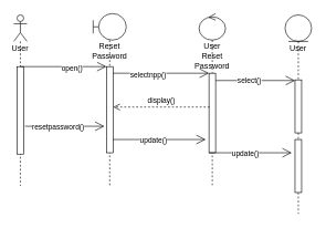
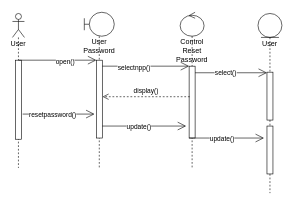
- <mxCell id="4" value="Reset Password" style="shape=umlLifeline;participant=umlBoundary;perimeter=lifelinePerimeter;whiteSpace=wrap;html=1;container=1;collapsible=0;recursiveResize=0;verticalAlign=top;spacingTop=36;outlineConnect=0;" parent="1" vertex="1"><mxGeometry x="140" y="20" width="50" height="260" as="geometry" /></mxCell>
+ <mxCell id="4" value="User Password" style="shape=umlLifeline;participant=umlBoundary;perimeter=lifelinePerimeter;whiteSpace=wrap;html=1;container=1;collapsible=0;recursiveResize=0;verticalAlign=top;spacingTop=36;outlineConnect=0;" parent="1" vertex="1"><mxGeometry x="140" y="20" width="50" height="260" as="geometry" /></mxCell>
- <mxCell id="8" value="User Reset Password" style="shape=umlLifeline;participant=umlControl;perimeter=lifelinePerimeter;whiteSpace=wrap;html=1;container=1;collapsible=0;recursiveResize=0;verticalAlign=top;spacingTop=36;outlineConnect=0;" parent="1" vertex="1"><mxGeometry x="300" y="20" width="40" height="260" as="geometry" /></mxCell>
+ <mxCell id="8" value="Control Reset Password" style="shape=umlLifeline;participant=umlControl;perimeter=lifelinePerimeter;whiteSpace=wrap;html=1;container=1;collapsible=0;recursiveResize=0;verticalAlign=top;spacingTop=36;outlineConnect=0;" parent="1" vertex="1"><mxGeometry x="300" y="20" width="40" height="260" as="geometry" /></mxCell>
